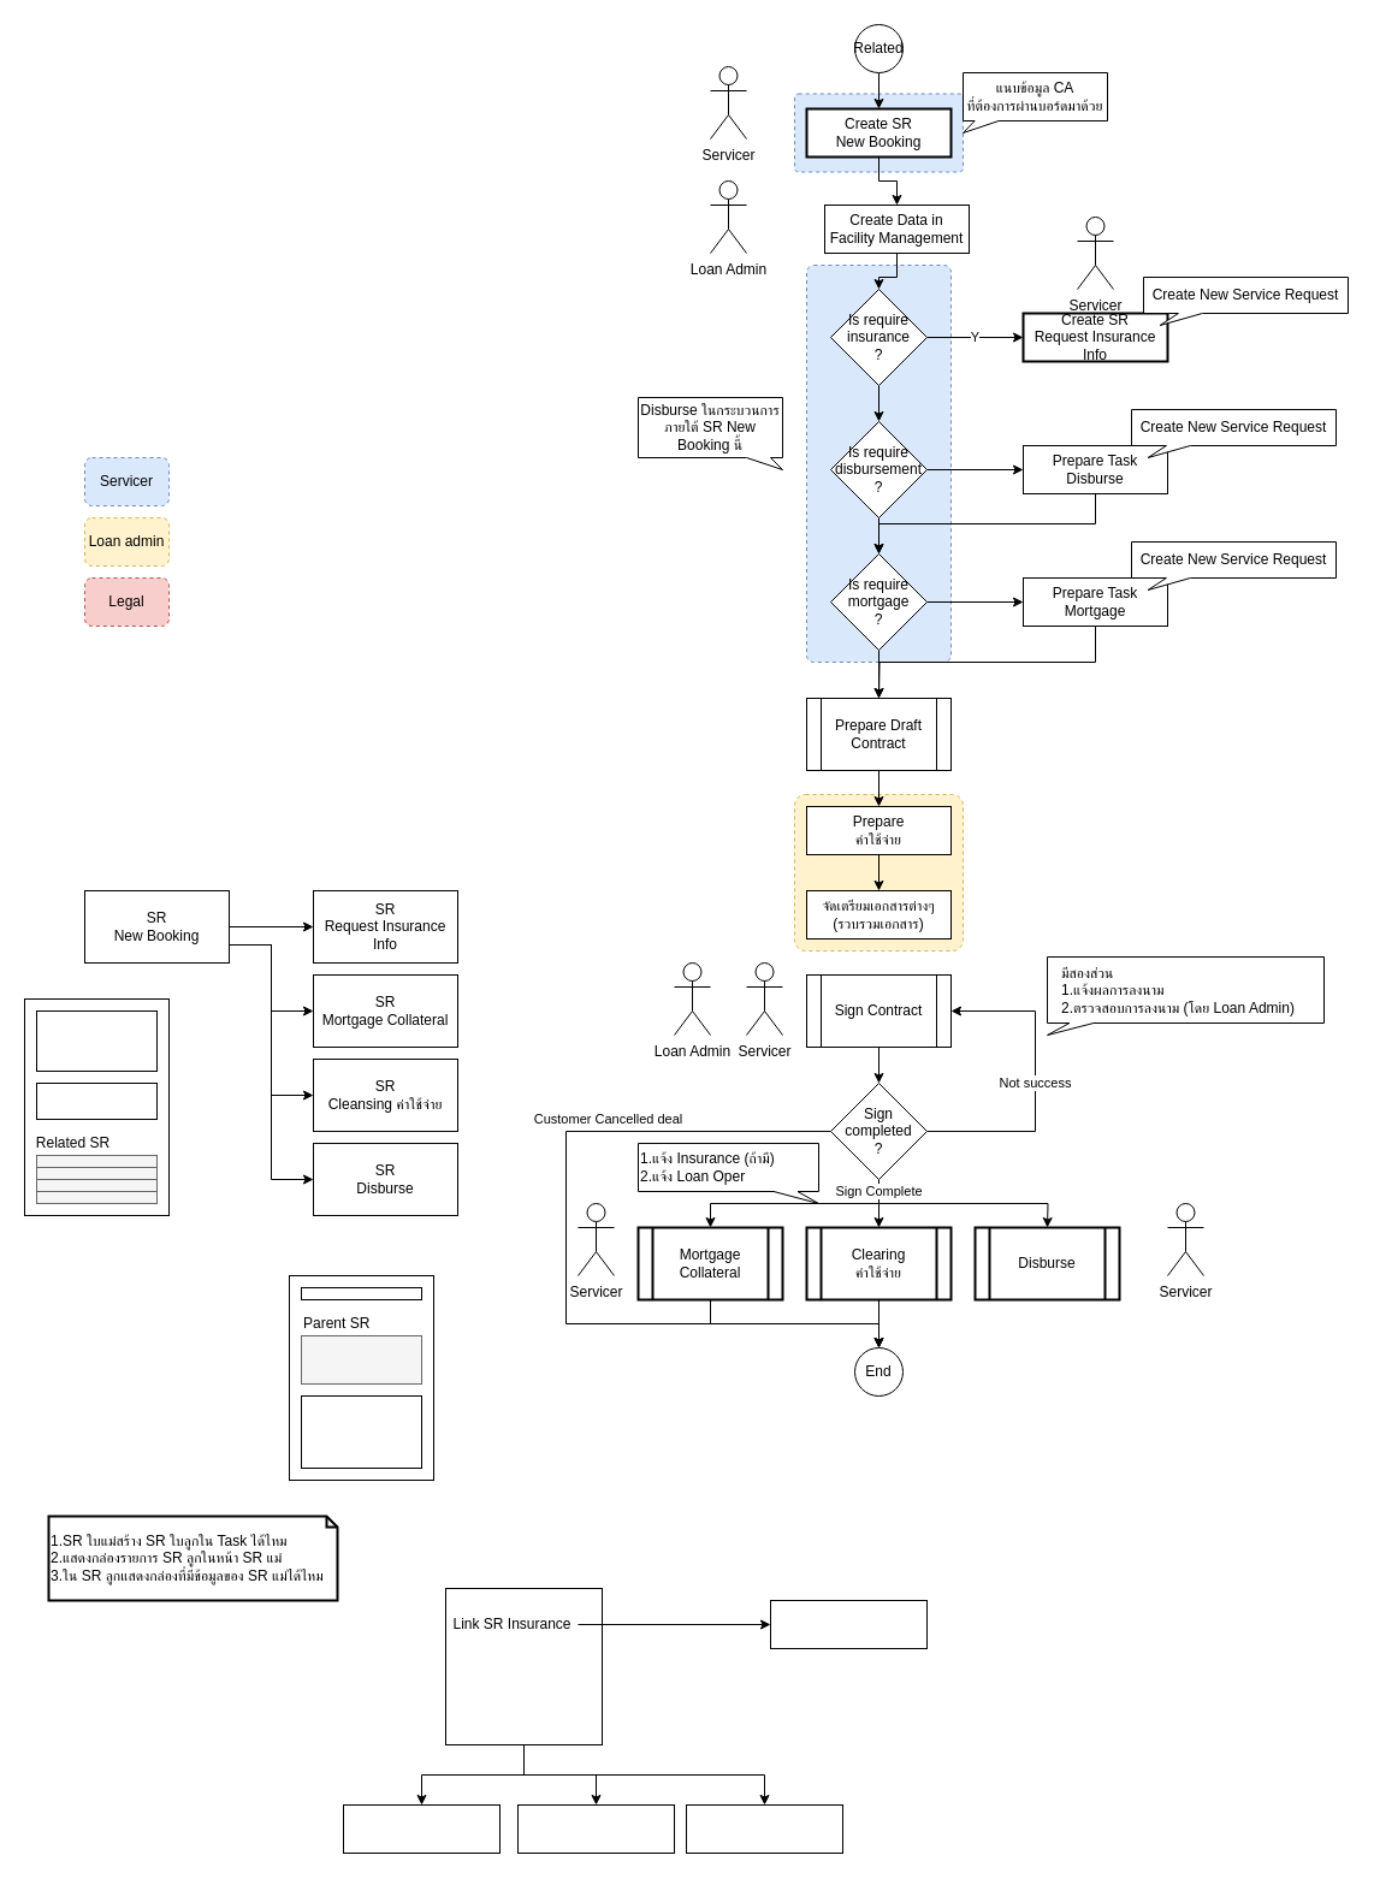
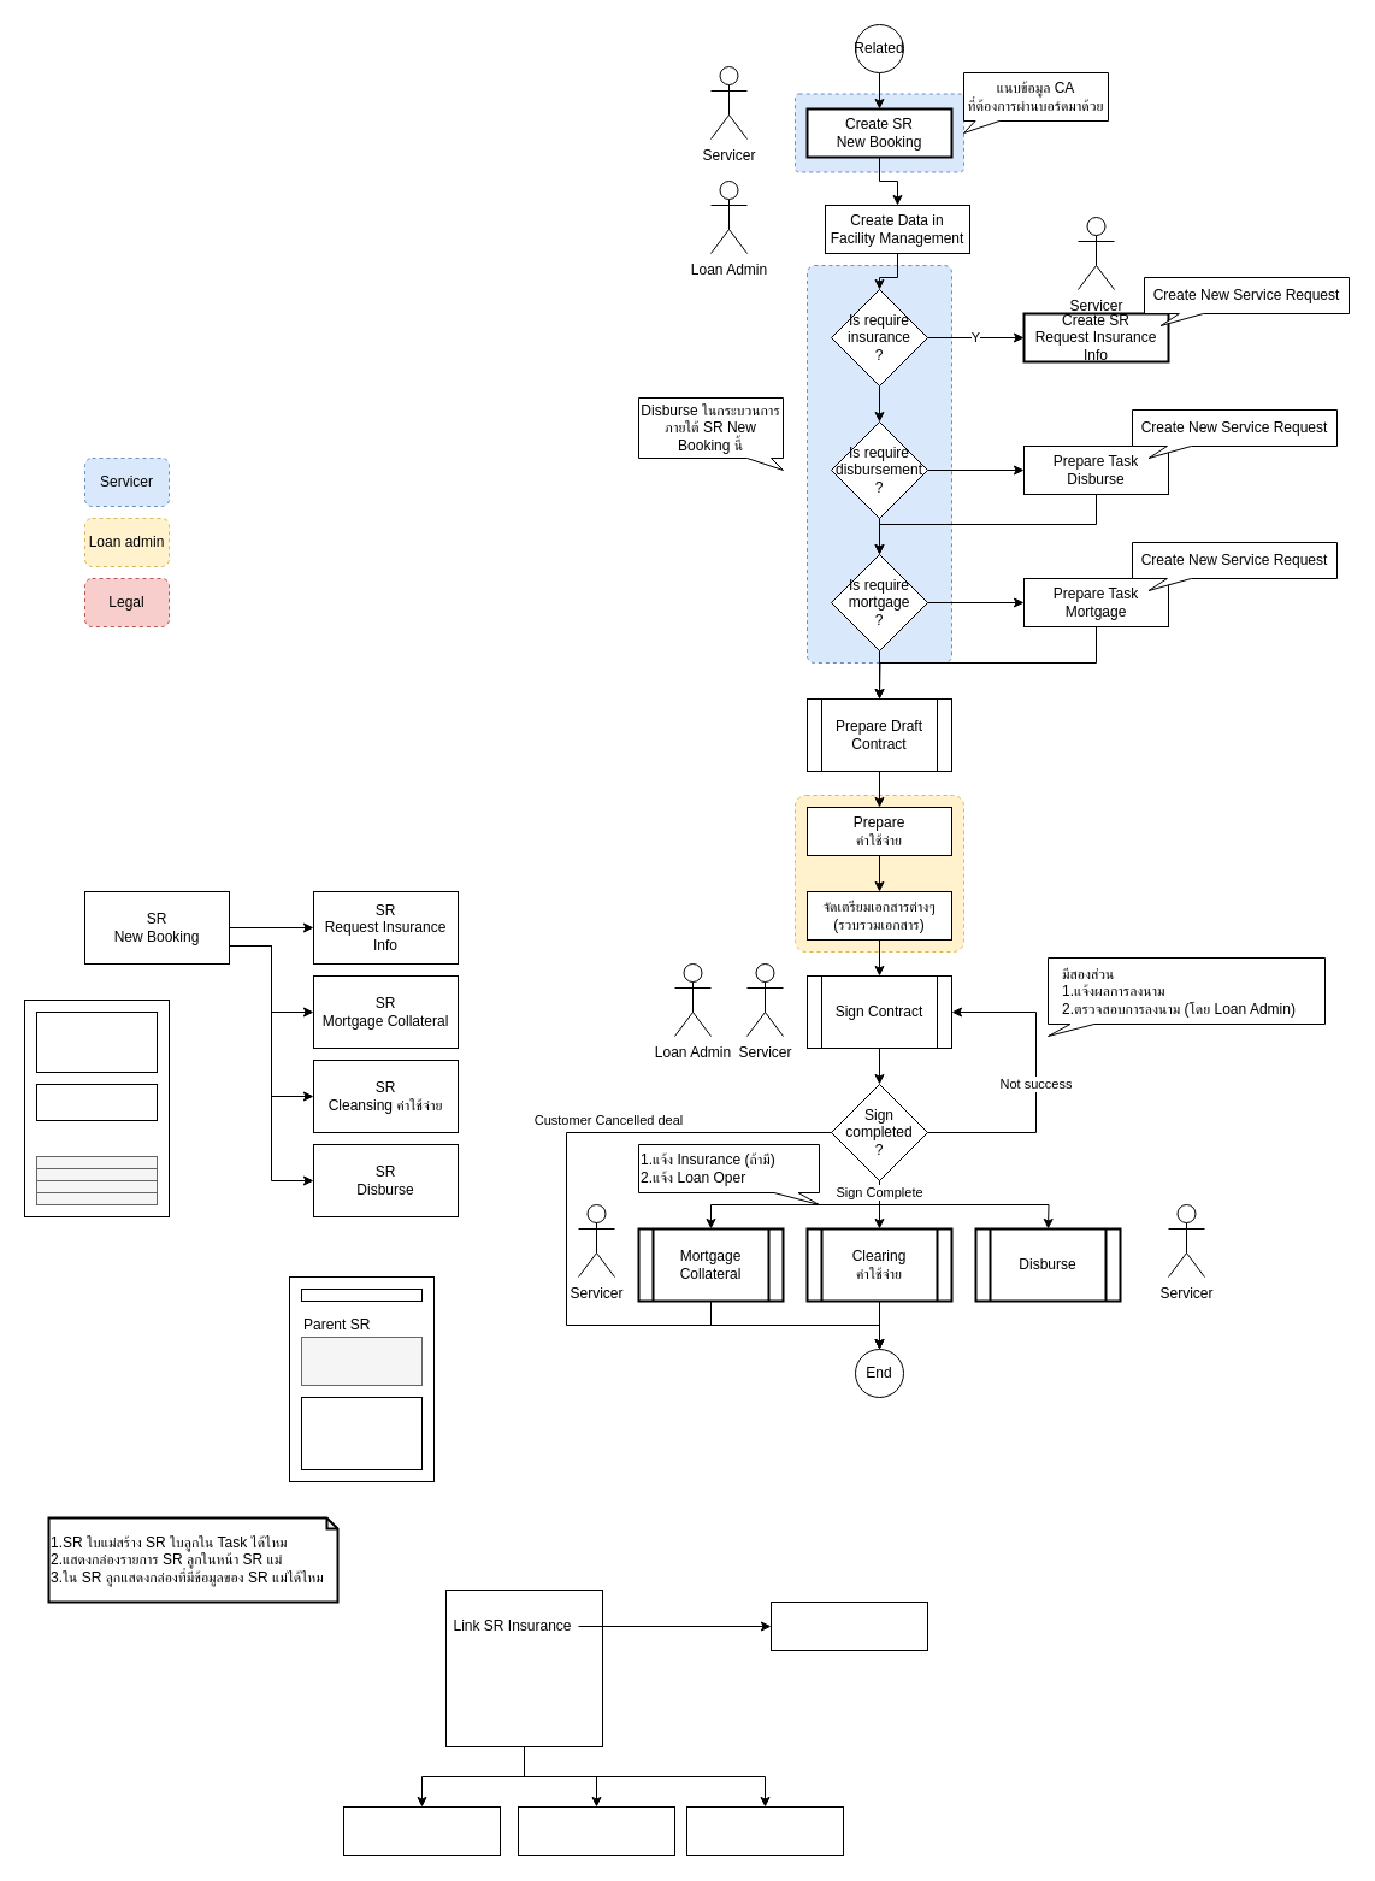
+ <mxCell id="36" style="edgeStyle=orthogonalEdgeStyle;rounded=0;orthogonalLoop=1;jettySize=auto;html=1;exitX=0.5;exitY=1;exitDx=0;exitDy=0;entryX=0.5;entryY=0;entryDx=0;entryDy=0;" parent="1" source="37" target="39" edge="1"><mxGeometry relative="1" as="geometry" /></mxCell>
- <mxCell id="75" value="Related SR" style="text;html=1;align=center;verticalAlign=middle;resizable=0;points=[];autosize=1;strokeColor=none;" parent="1" vertex="1"><mxGeometry x="20" y="940" width="80" height="20" as="geometry" /></mxCell>
